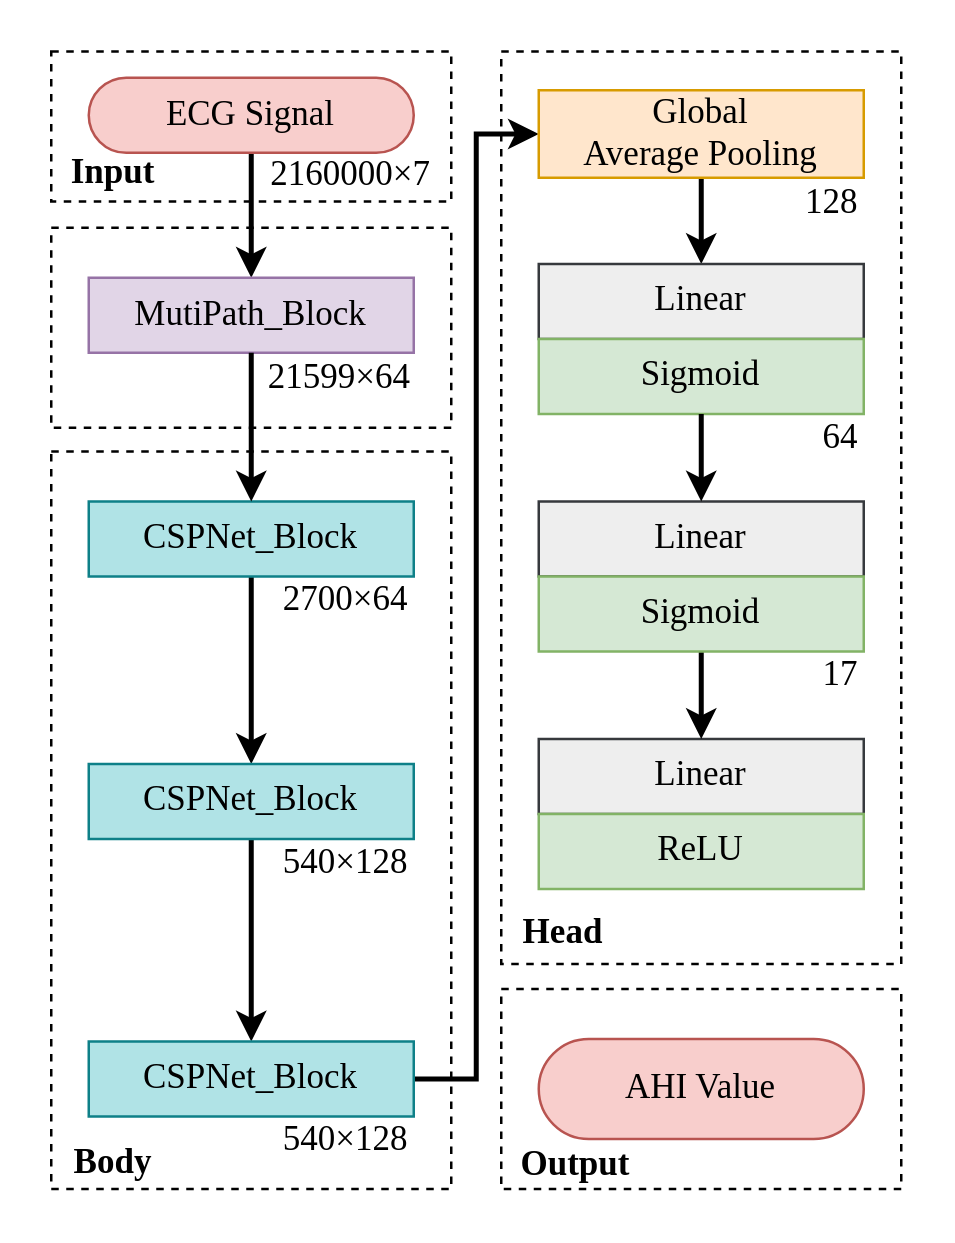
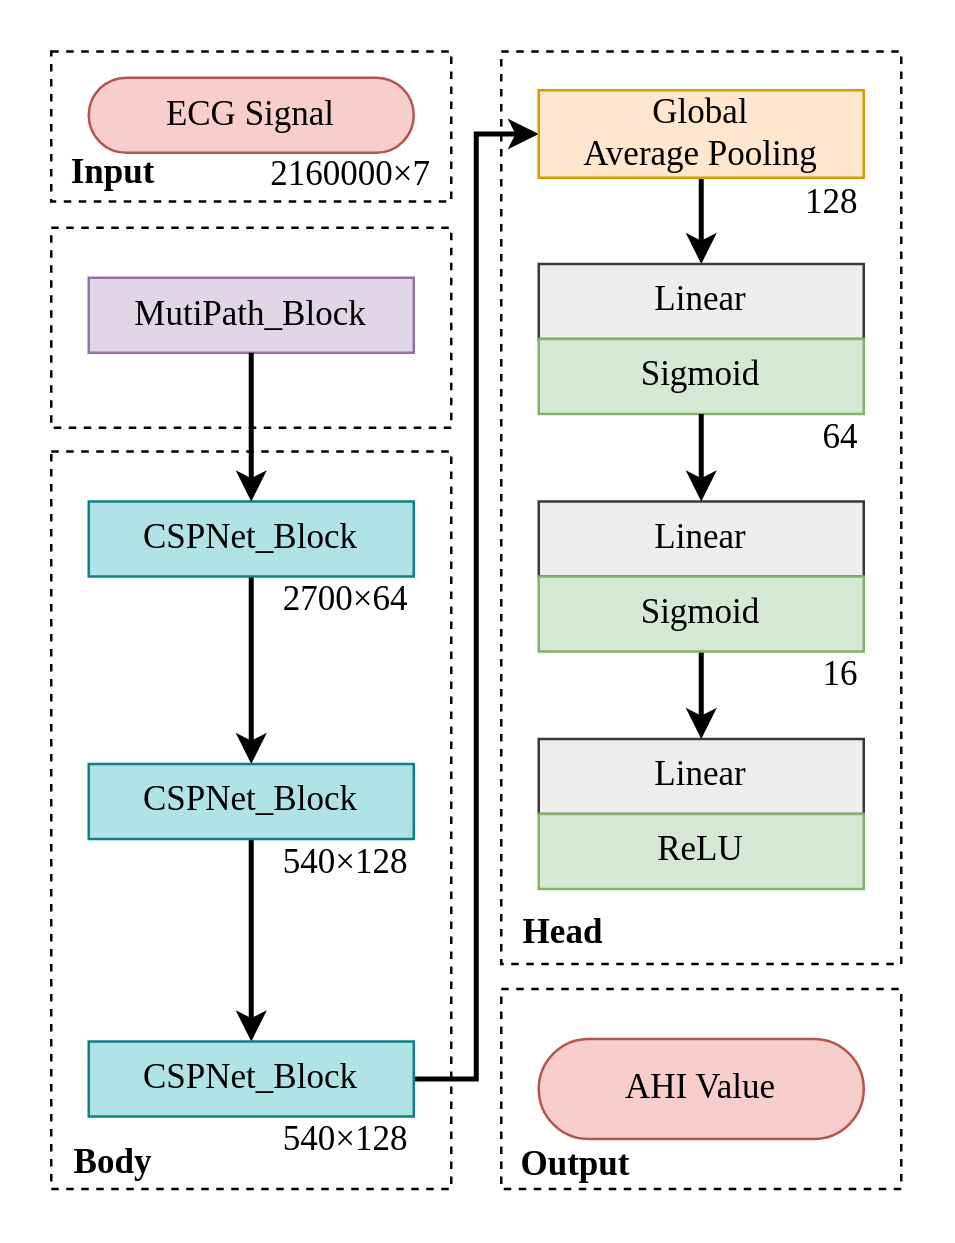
- <mxCell id="7" style="edgeStyle=orthogonalEdgeStyle;rounded=0;orthogonalLoop=1;jettySize=auto;html=1;exitX=0.5;exitY=1;exitDx=0;exitDy=0;strokeWidth=2;entryX=0.5;entryY=0;entryDx=0;entryDy=0;" parent="1" source="8" target="10" edge="1"><mxGeometry relative="1" as="geometry"><mxPoint x="-80" y="195" as="targetPoint" /></mxGeometry></mxCell>
- <mxCell id="24" value="&lt;span style=&quot;color: rgb(0, 0, 0); font-family: &amp;quot;times new roman&amp;quot;; font-style: normal; font-weight: 400; letter-spacing: normal; text-indent: 0px; text-transform: none; word-spacing: 0px; display: inline; float: none; font-size: 14px;&quot;&gt;&lt;font style=&quot;font-size: 14px;&quot;&gt;&lt;font style=&quot;font-size: 14px;&quot;&gt;21599×64&lt;/font&gt;&lt;br style=&quot;font-size: 14px;&quot;&gt;&lt;/font&gt;&lt;/span&gt;" style="text;whiteSpace=wrap;html=1;fontFamily=Times New Roman;fontSize=14;container=0;align=right;verticalAlign=middle;labelBackgroundColor=none;" parent="1" vertex="1"><mxGeometry x="102.5" y="140.5" width="62.5" height="20" as="geometry" /></mxCell>
- <mxCell id="39" value="&lt;span style=&quot;color: rgb(0, 0, 0); font-family: &amp;quot;times new roman&amp;quot;; font-style: normal; font-weight: 400; letter-spacing: normal; text-indent: 0px; text-transform: none; word-spacing: 0px; display: inline; float: none; font-size: 14px;&quot;&gt;&lt;font style=&quot;font-size: 14px;&quot;&gt;17&lt;br style=&quot;font-size: 14px;&quot;&gt;&lt;/font&gt;&lt;/span&gt;" style="text;whiteSpace=wrap;html=1;fontFamily=Times New Roman;fontSize=14;container=0;align=right;verticalAlign=middle;labelBackgroundColor=none;" vertex="1" parent="1"><mxGeometry x="325" y="260" width="20" height="20" as="geometry" /></mxCell>
+ <mxCell id="39" value="&lt;span style=&quot;color: rgb(0, 0, 0); font-family: &amp;quot;times new roman&amp;quot;; font-style: normal; font-weight: 400; letter-spacing: normal; text-indent: 0px; text-transform: none; word-spacing: 0px; display: inline; float: none; font-size: 14px;&quot;&gt;&lt;font style=&quot;font-size: 14px;&quot;&gt;16&lt;br style=&quot;font-size: 14px;&quot;&gt;&lt;/font&gt;&lt;/span&gt;" style="text;whiteSpace=wrap;html=1;fontFamily=Times New Roman;fontSize=14;container=0;align=right;verticalAlign=middle;labelBackgroundColor=none;" vertex="1" parent="1"><mxGeometry x="325" y="260" width="20" height="20" as="geometry" /></mxCell>
